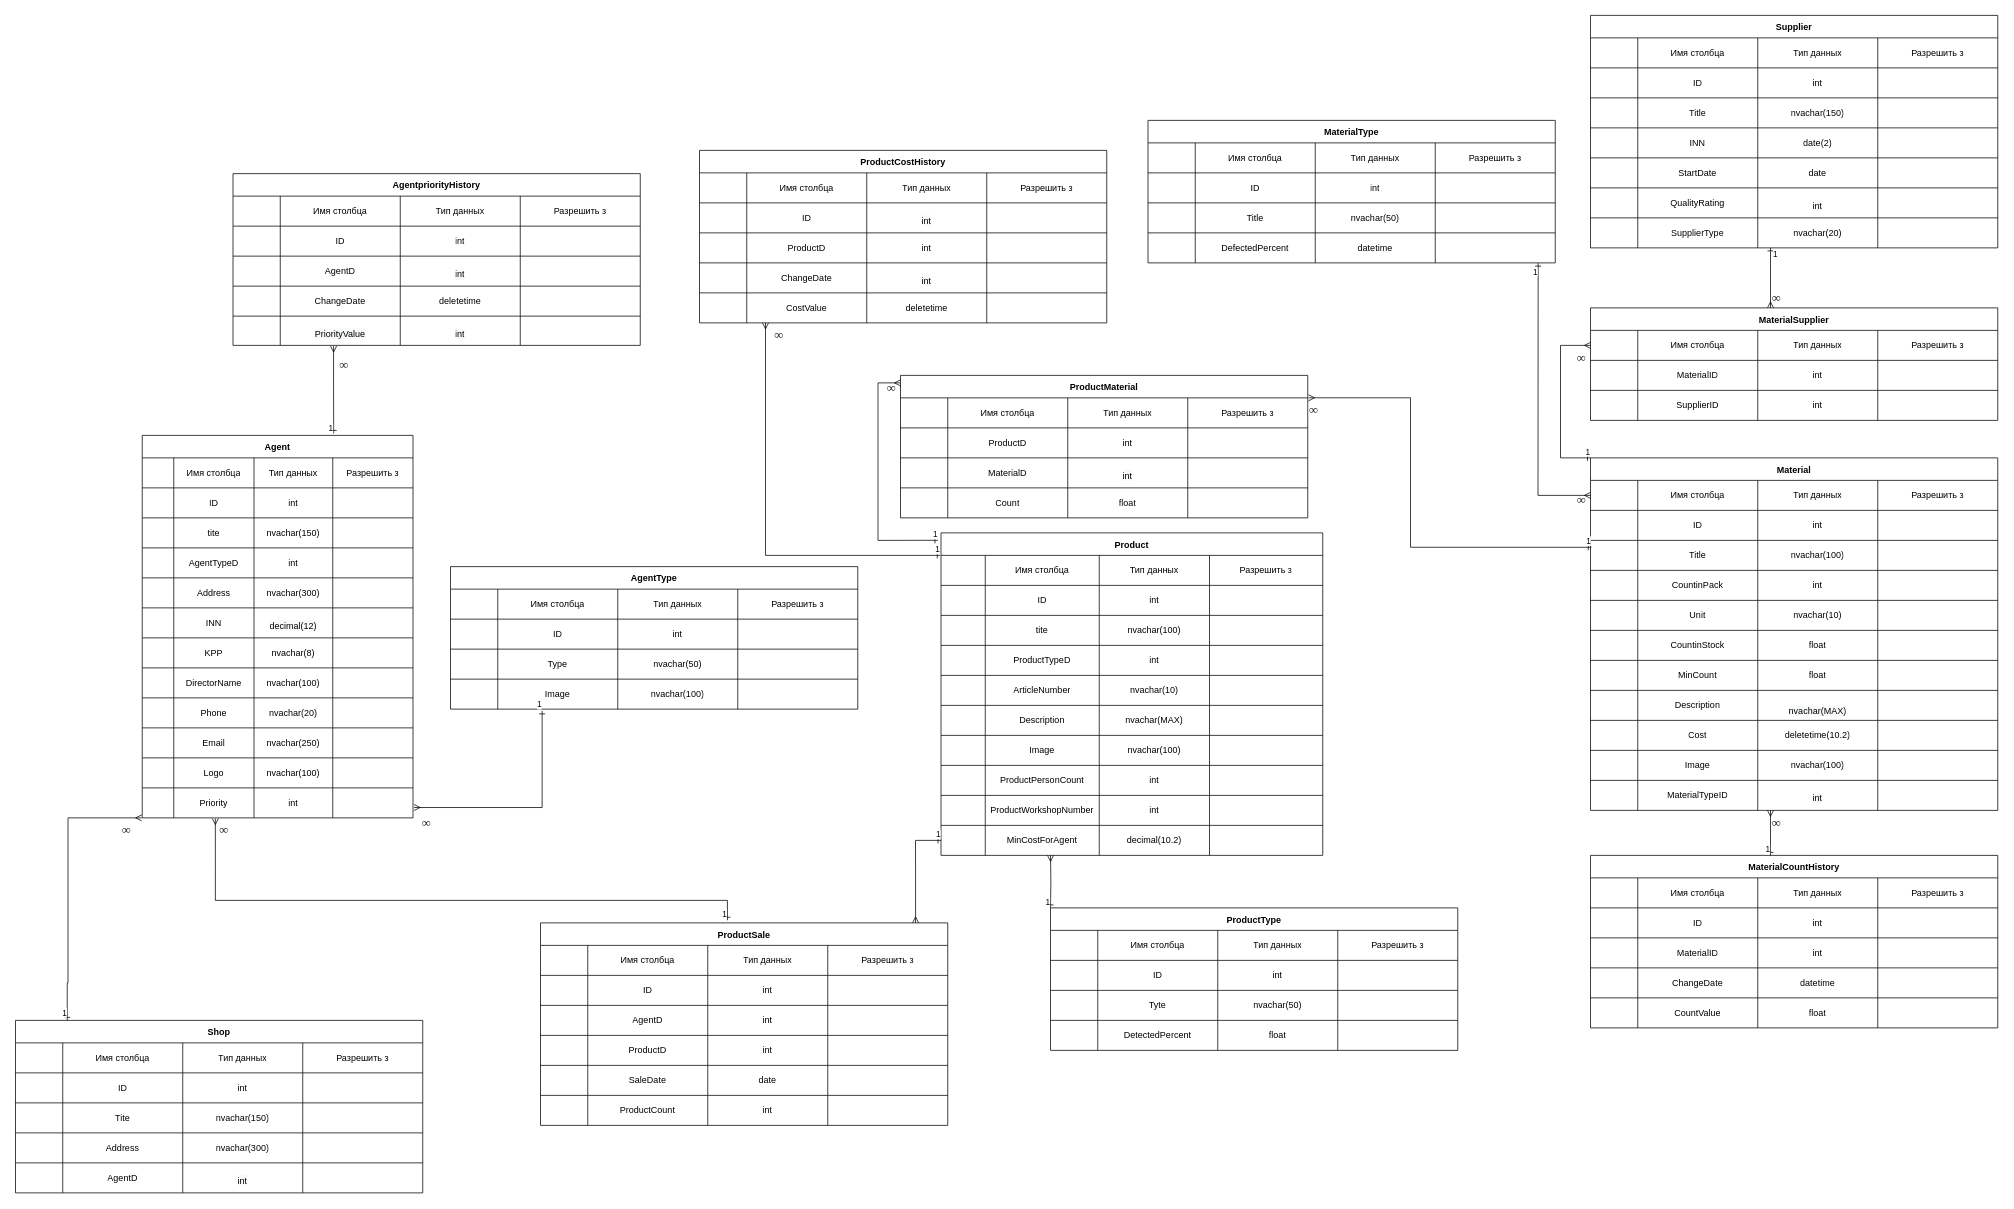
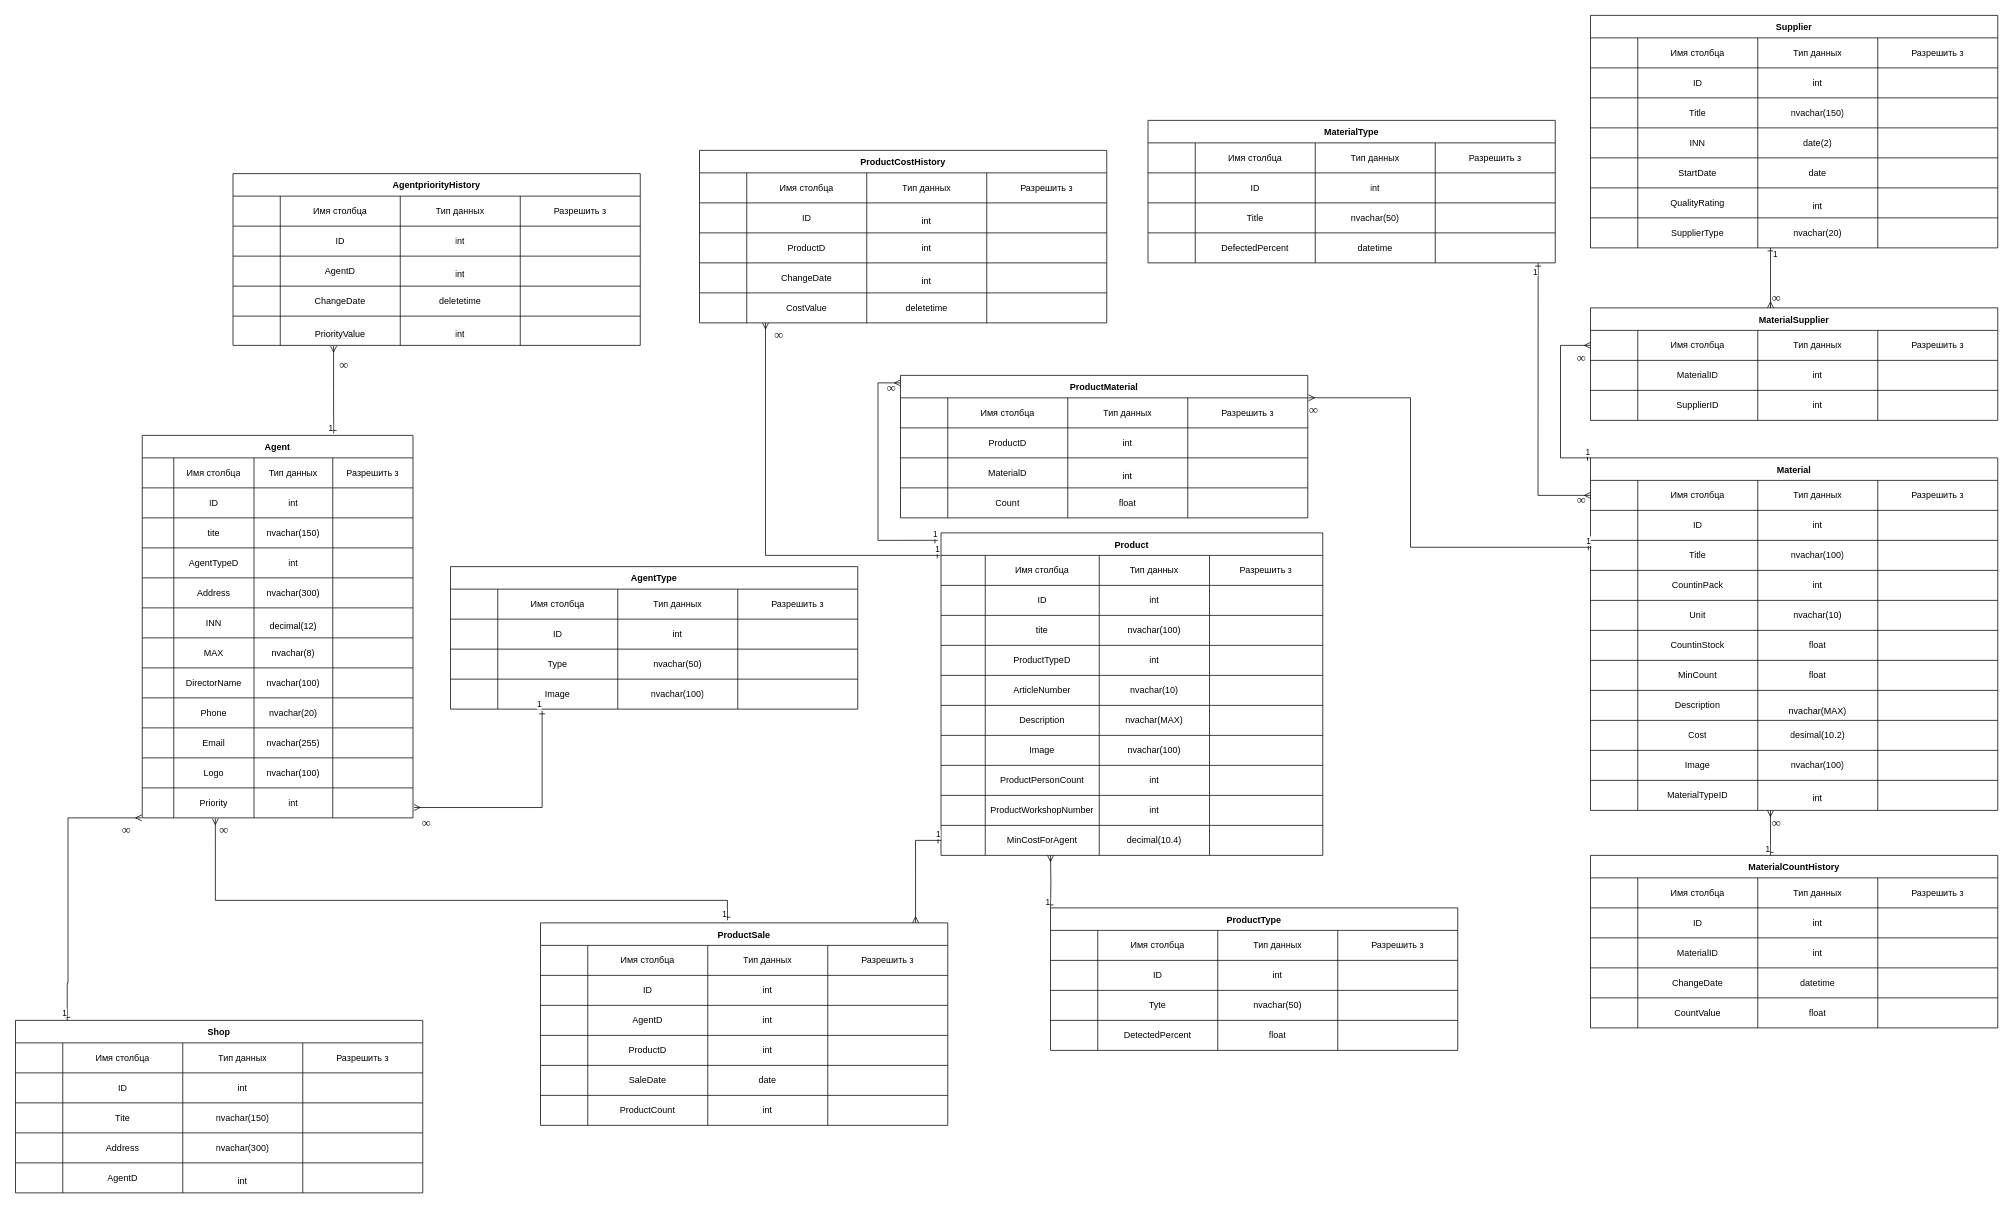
- <mxCell id="61" value="KPP" style="shape=partialRectangle;html=1;whiteSpace=wrap;connectable=0;fillColor=none;top=0;left=0;bottom=0;right=0;overflow=hidden;" parent="59" vertex="1"><mxGeometry x="42" width="107" height="40" as="geometry"><mxRectangle width="107" height="40" as="alternateBounds" /></mxGeometry></mxCell>
+ <mxCell id="61" value="MAX" style="shape=partialRectangle;html=1;whiteSpace=wrap;connectable=0;fillColor=none;top=0;left=0;bottom=0;right=0;overflow=hidden;" parent="59" vertex="1"><mxGeometry x="42" width="107" height="40" as="geometry"><mxRectangle width="107" height="40" as="alternateBounds" /></mxGeometry></mxCell>
- <mxCell id="403" value="deletetime(10.2)" style="shape=partialRectangle;html=1;whiteSpace=wrap;connectable=0;fillColor=none;top=0;left=0;bottom=0;right=0;overflow=hidden;" parent="400" vertex="1"><mxGeometry x="223" width="160" height="40" as="geometry"><mxRectangle width="160" height="40" as="alternateBounds" /></mxGeometry></mxCell>
+ <mxCell id="403" value="desimal(10.2)" style="shape=partialRectangle;html=1;whiteSpace=wrap;connectable=0;fillColor=none;top=0;left=0;bottom=0;right=0;overflow=hidden;" parent="400" vertex="1"><mxGeometry x="223" width="160" height="40" as="geometry"><mxRectangle width="160" height="40" as="alternateBounds" /></mxGeometry></mxCell>
- <mxCell id="77" value="nvachar(250)" style="shape=partialRectangle;html=1;whiteSpace=wrap;connectable=0;fillColor=none;top=0;left=0;bottom=0;right=0;overflow=hidden;" parent="74" vertex="1"><mxGeometry x="149" width="105" height="40" as="geometry"><mxRectangle width="105" height="40" as="alternateBounds" /></mxGeometry></mxCell>
+ <mxCell id="77" value="nvachar(255)" style="shape=partialRectangle;html=1;whiteSpace=wrap;connectable=0;fillColor=none;top=0;left=0;bottom=0;right=0;overflow=hidden;" parent="74" vertex="1"><mxGeometry x="149" width="105" height="40" as="geometry"><mxRectangle width="105" height="40" as="alternateBounds" /></mxGeometry></mxCell>
- <mxCell id="263" value="decimal(10.2)" style="shape=partialRectangle;html=1;whiteSpace=wrap;connectable=0;fillColor=none;top=0;left=0;bottom=0;right=0;overflow=hidden;" parent="260" vertex="1"><mxGeometry x="211" width="147" height="40" as="geometry"><mxRectangle width="147" height="40" as="alternateBounds" /></mxGeometry></mxCell>
+ <mxCell id="263" value="decimal(10.4)" style="shape=partialRectangle;html=1;whiteSpace=wrap;connectable=0;fillColor=none;top=0;left=0;bottom=0;right=0;overflow=hidden;" parent="260" vertex="1"><mxGeometry x="211" width="147" height="40" as="geometry"><mxRectangle width="147" height="40" as="alternateBounds" /></mxGeometry></mxCell>
